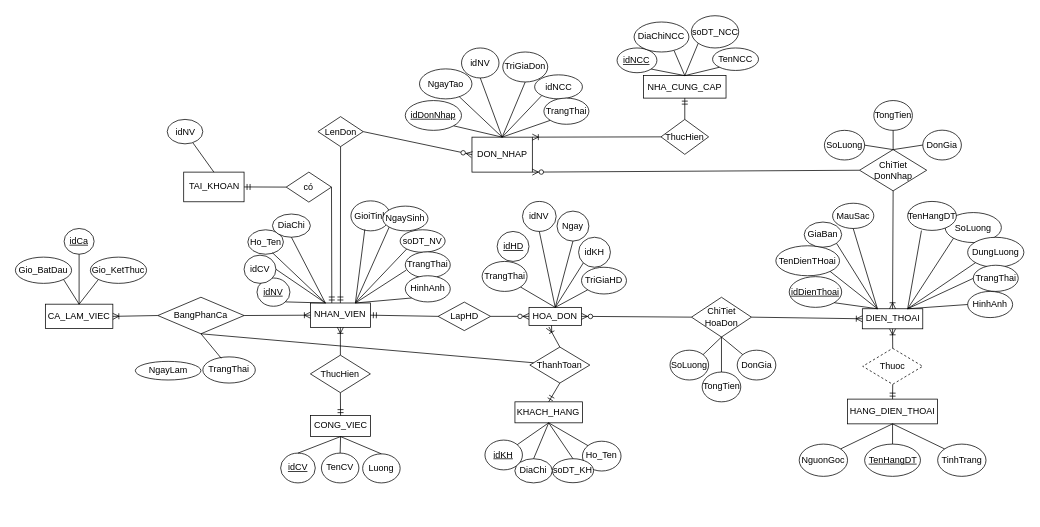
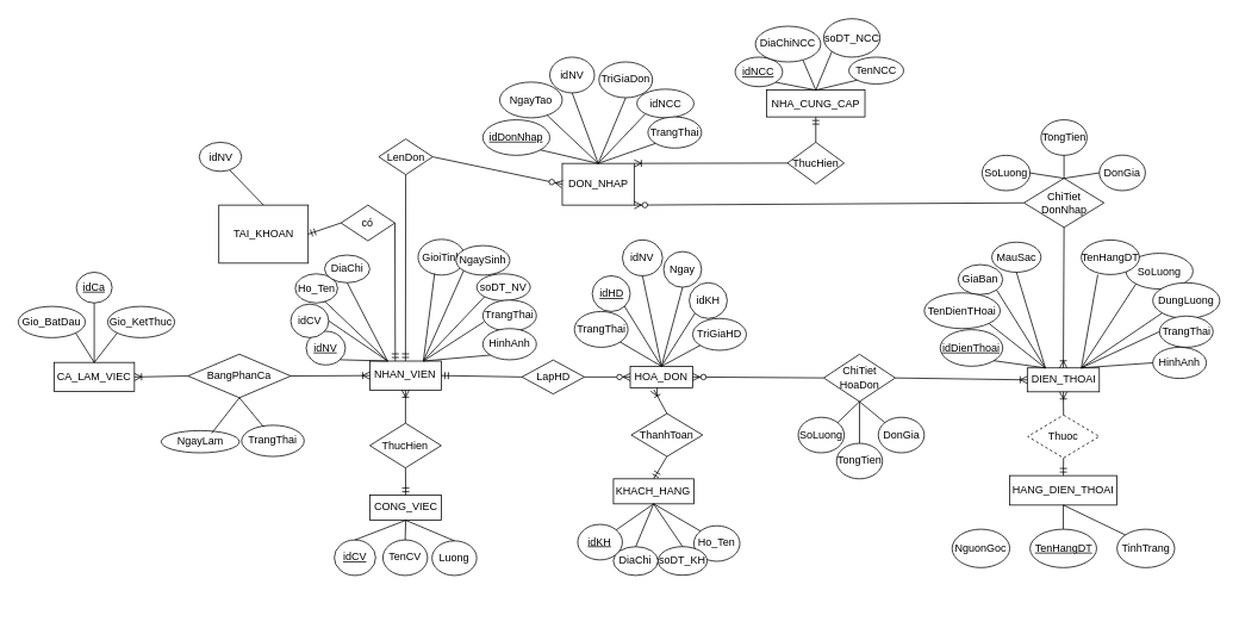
- <mxCell id="146" value="TAI_KHOAN" style="rounded=0;whiteSpace=wrap;html=1;" parent="1" vertex="1"><mxGeometry x="244.5" y="228.62" width="80.5" height="39.57" as="geometry" /></mxCell>
+ <mxCell id="146" value="TAI_KHOAN" style="rounded=0;whiteSpace=wrap;html=1;" parent="1" vertex="1"><mxGeometry x="244.5" y="228.62" width="100" height="65" as="geometry" /></mxCell>
+ <mxCell id="60" value="" style="endArrow=none;html=1;rounded=0;entryX=1;entryY=1;entryDx=0;entryDy=0;exitX=0.5;exitY=0;exitDx=0;exitDy=0;" parent="1" source="45" target="19" edge="1"><mxGeometry width="50" height="50" relative="1" as="geometry"><mxPoint x="722.5" y="626.25" as="sourcePoint" /><mxPoint x="772.5" y="576.25" as="targetPoint" /></mxGeometry></mxCell>
- <mxCell id="136" value="" style="endArrow=none;html=1;rounded=0;exitX=0.5;exitY=1;exitDx=0;exitDy=0;" parent="1" source="42" target="48" edge="1"><mxGeometry width="50" height="50" relative="1" as="geometry"><mxPoint x="86" y="413" as="sourcePoint" /><mxPoint x="131" y="367" as="targetPoint" /></mxGeometry></mxCell>
+ <mxCell id="136" value="" style="endArrow=none;html=1;rounded=0;exitX=0.5;exitY=1;exitDx=0;exitDy=0;entryX=0.646;entryY=0.118;entryDx=0;entryDy=0;entryPerimeter=0;" parent="1" source="42" target="135" edge="1"><mxGeometry width="50" height="50" relative="1" as="geometry"><mxPoint x="86" y="413" as="sourcePoint" /><mxPoint x="131" y="367" as="targetPoint" /></mxGeometry></mxCell>
- <mxCell id="92" value="" style="endArrow=none;html=1;rounded=0;entryX=0.5;entryY=1;entryDx=0;entryDy=0;exitX=1;exitY=0;exitDx=0;exitDy=0;" parent="1" source="32" target="31" edge="1"><mxGeometry width="50" height="50" relative="1" as="geometry"><mxPoint x="1140" y="602" as="sourcePoint" /><mxPoint x="1059.05" y="651.36" as="targetPoint" /></mxGeometry></mxCell>
